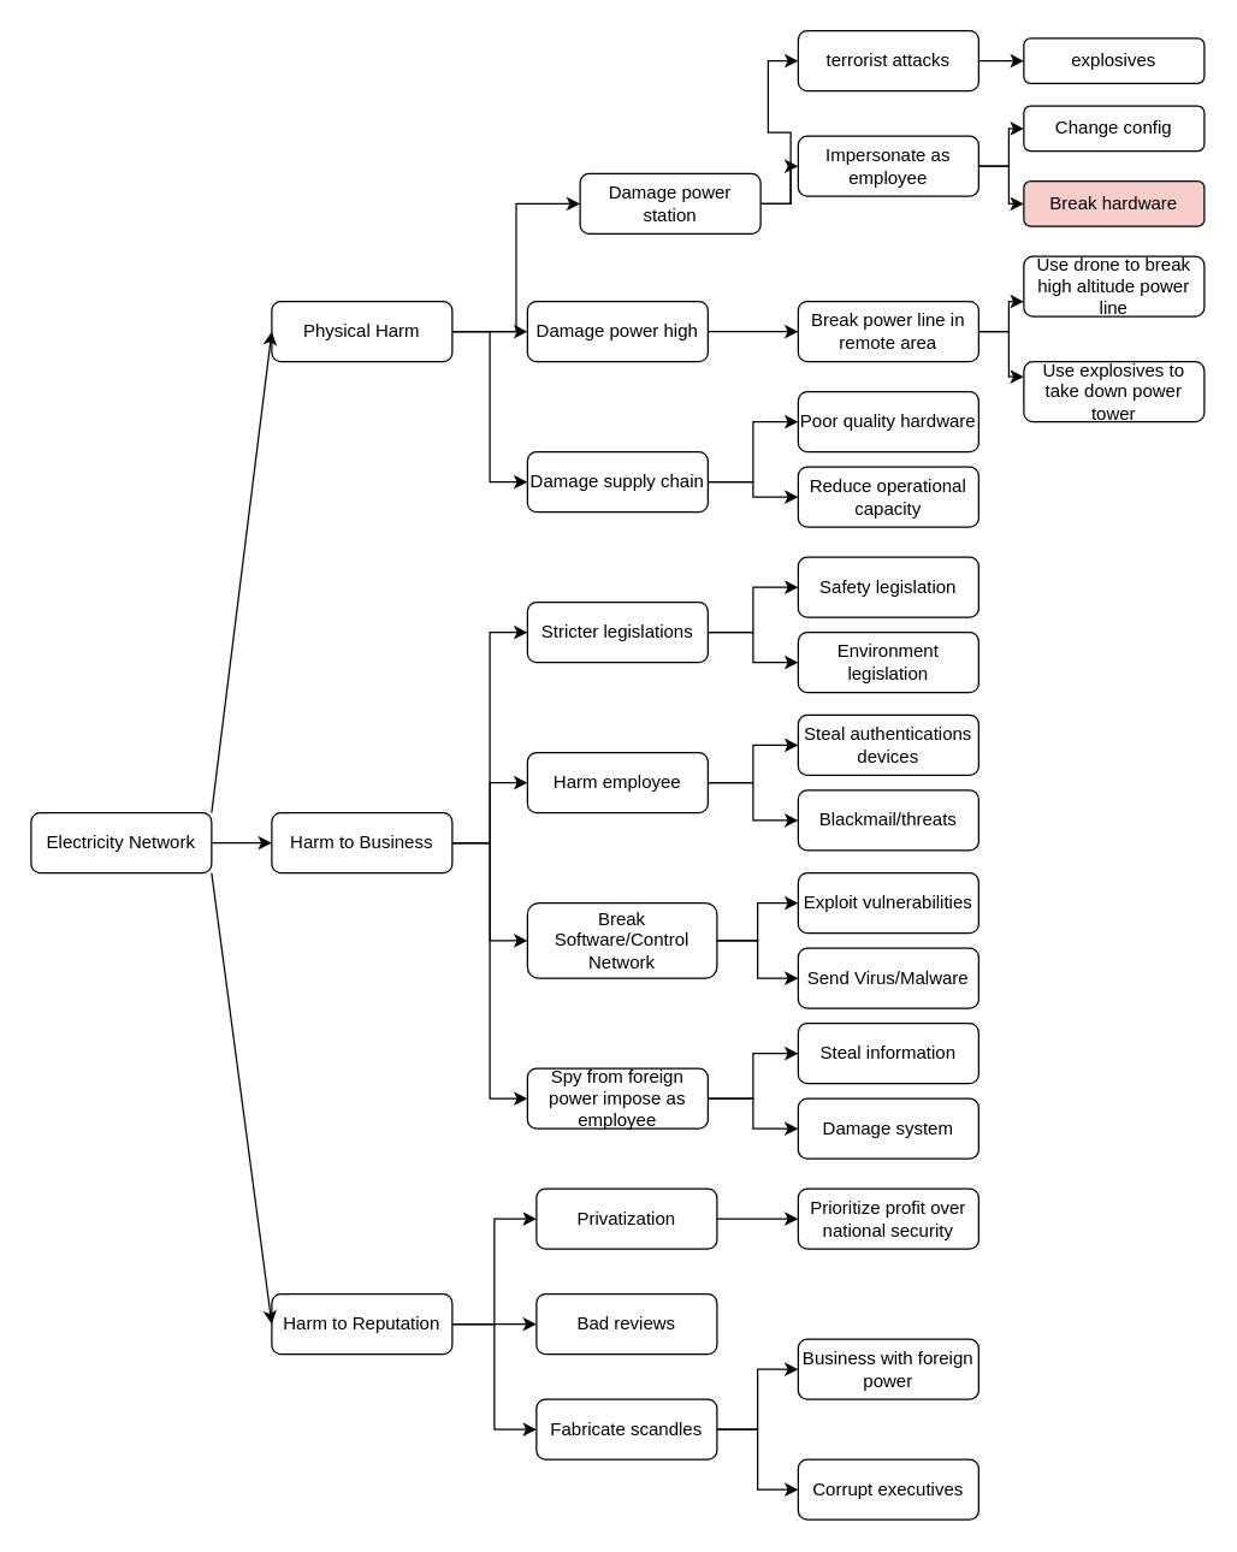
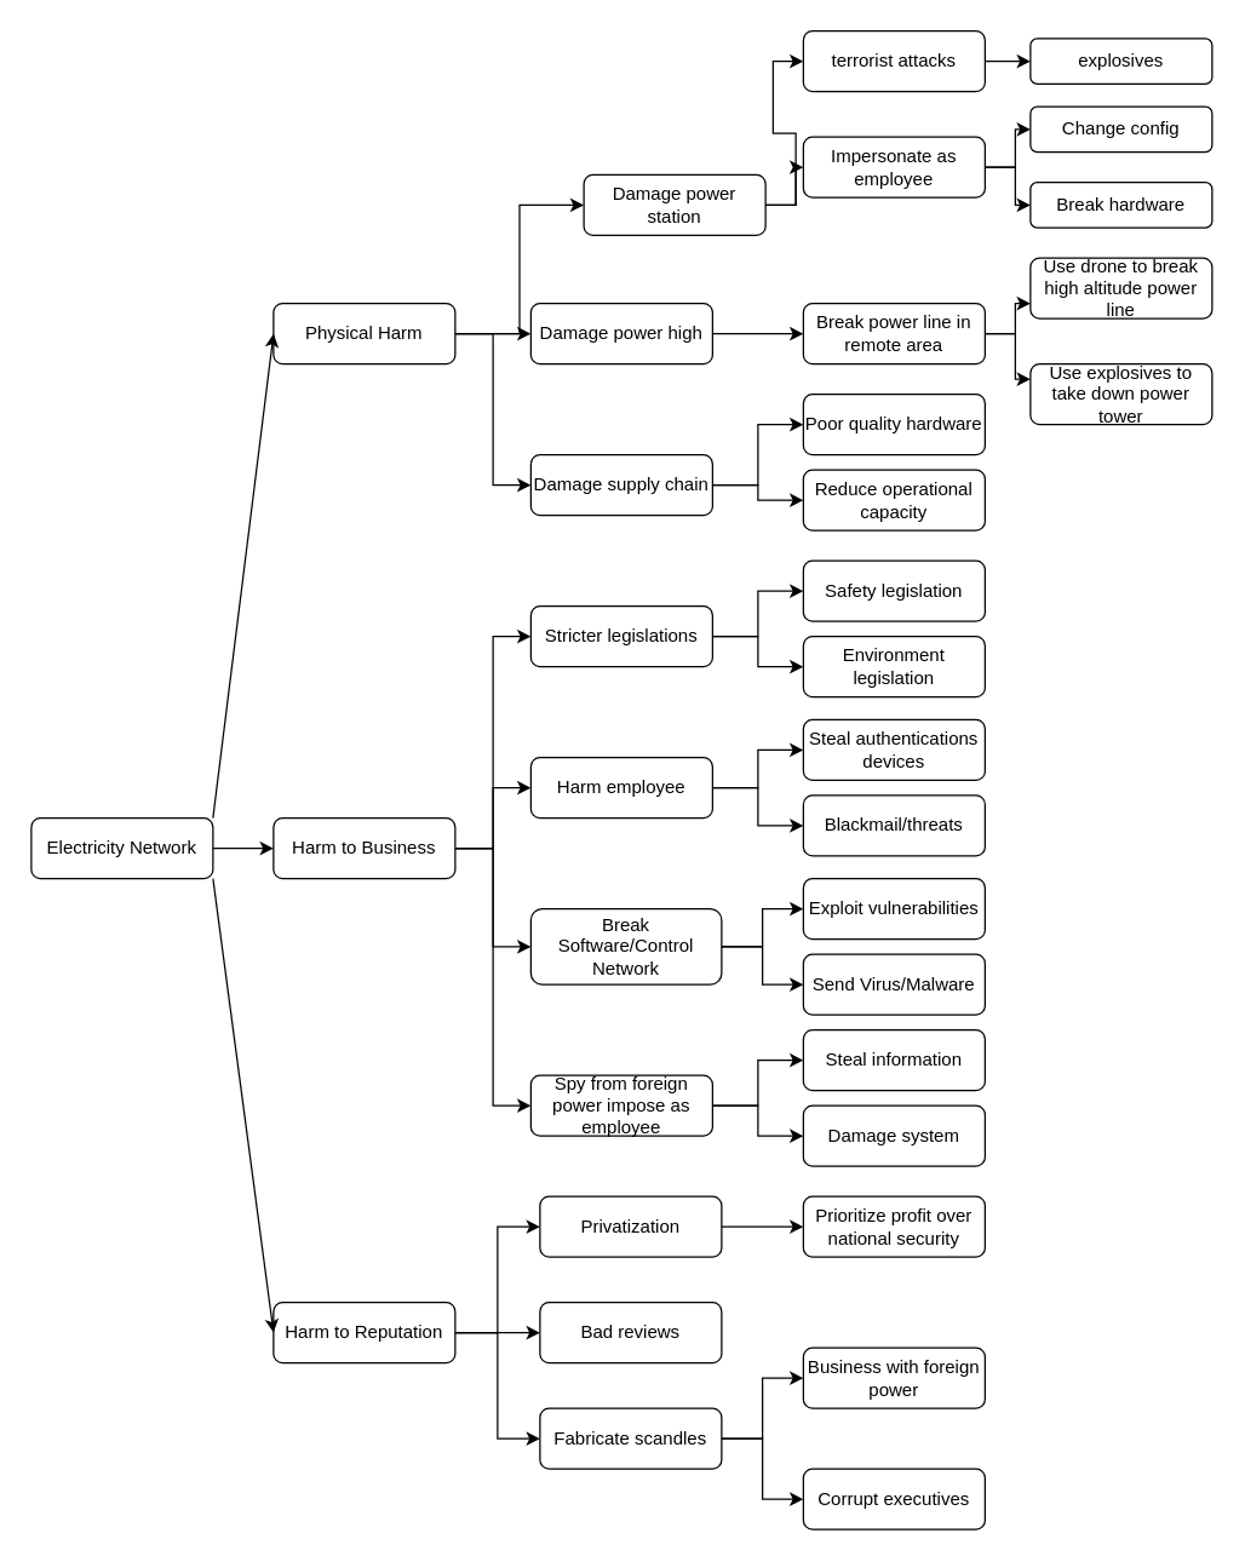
- <mxCell id="55" value="Break hardware" style="rounded=1;whiteSpace=wrap;html=1;fillColor=#f8cecc;" vertex="1" parent="1"><mxGeometry x="680" y="120" width="120" height="30" as="geometry" /></mxCell>
+ <mxCell id="55" value="Break hardware" style="rounded=1;whiteSpace=wrap;html=1;" vertex="1" parent="1"><mxGeometry x="680" y="120" width="120" height="30" as="geometry" /></mxCell>
